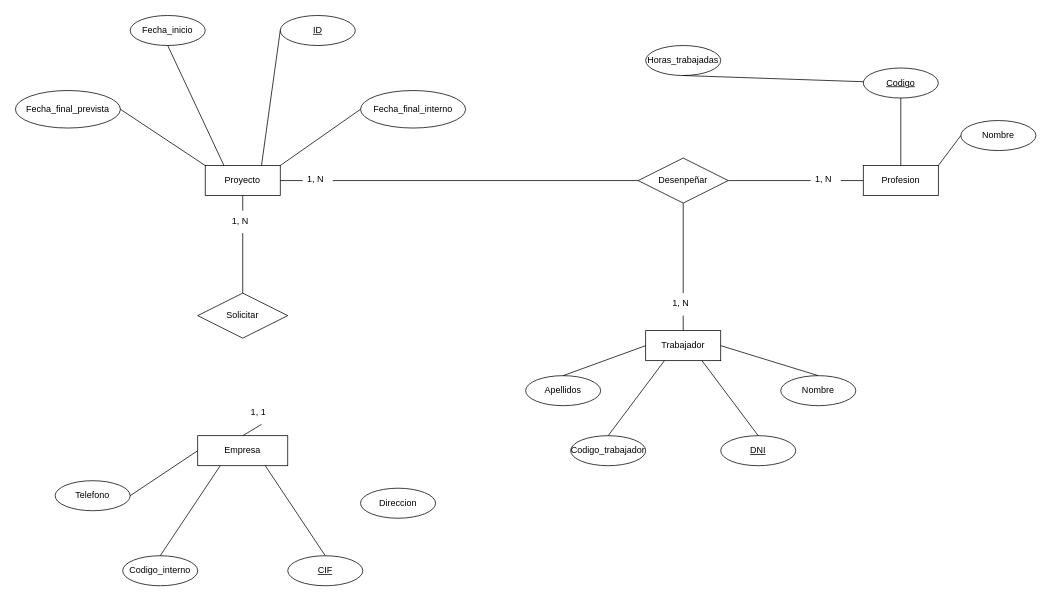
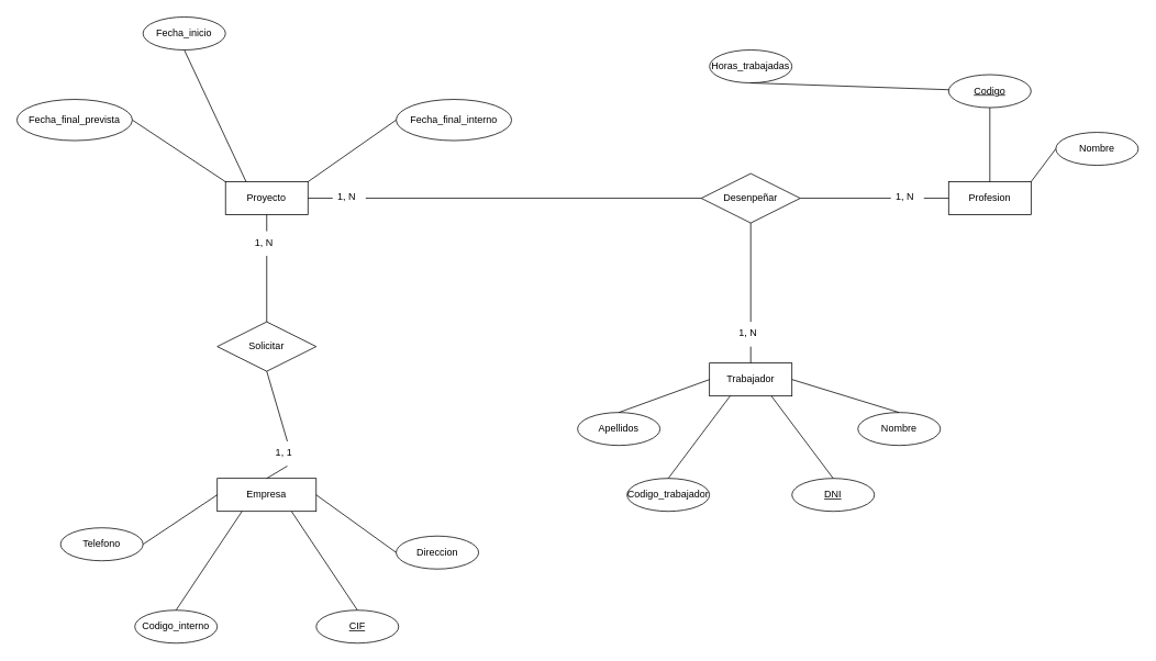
- <mxCell id="17" value="ID" style="ellipse;whiteSpace=wrap;html=1;align=center;fontStyle=4;" parent="1" vertex="1"><mxGeometry x="373" y="20" width="100" height="40" as="geometry" /></mxCell>
- <mxCell id="28" value="" style="endArrow=none;html=1;rounded=0;entryX=0;entryY=0.5;entryDx=0;entryDy=0;exitX=0.75;exitY=0;exitDx=0;exitDy=0;" parent="1" source="3" target="17" edge="1"><mxGeometry relative="1" as="geometry"><mxPoint x="450" y="160" as="sourcePoint" /><mxPoint x="610" y="160" as="targetPoint" /></mxGeometry></mxCell>
+ <mxCell id="21" value="" style="endArrow=none;html=1;rounded=0;exitX=0.5;exitY=0;exitDx=0;exitDy=0;entryX=0.5;entryY=1;entryDx=0;entryDy=0;" parent="1" source="38" target="20" edge="1"><mxGeometry relative="1" as="geometry"><mxPoint x="450" y="460" as="sourcePoint" /><mxPoint x="610" y="460" as="targetPoint" /></mxGeometry></mxCell>
+ <mxCell id="24" value="" style="endArrow=none;html=1;rounded=0;exitX=1;exitY=0.5;exitDx=0;exitDy=0;entryX=0;entryY=0.5;entryDx=0;entryDy=0;" parent="1" source="2" target="7" edge="1"><mxGeometry relative="1" as="geometry"><mxPoint x="450" y="460" as="sourcePoint" /><mxPoint x="610" y="460" as="targetPoint" /></mxGeometry></mxCell>
